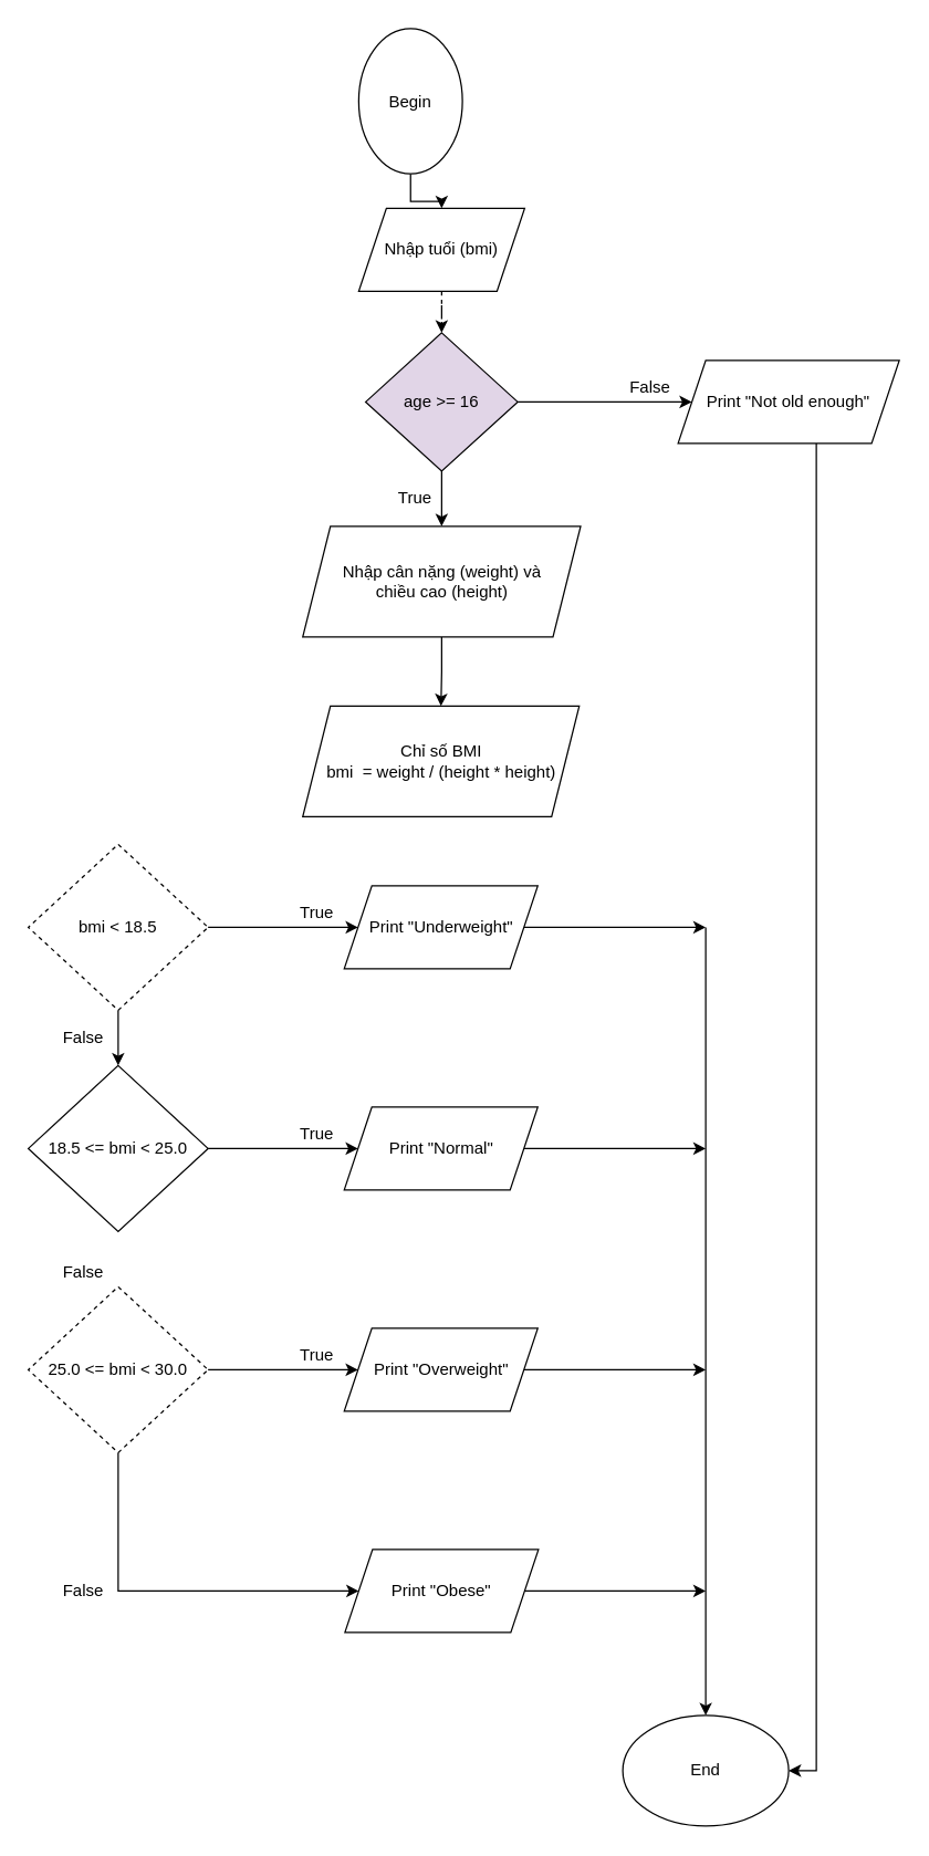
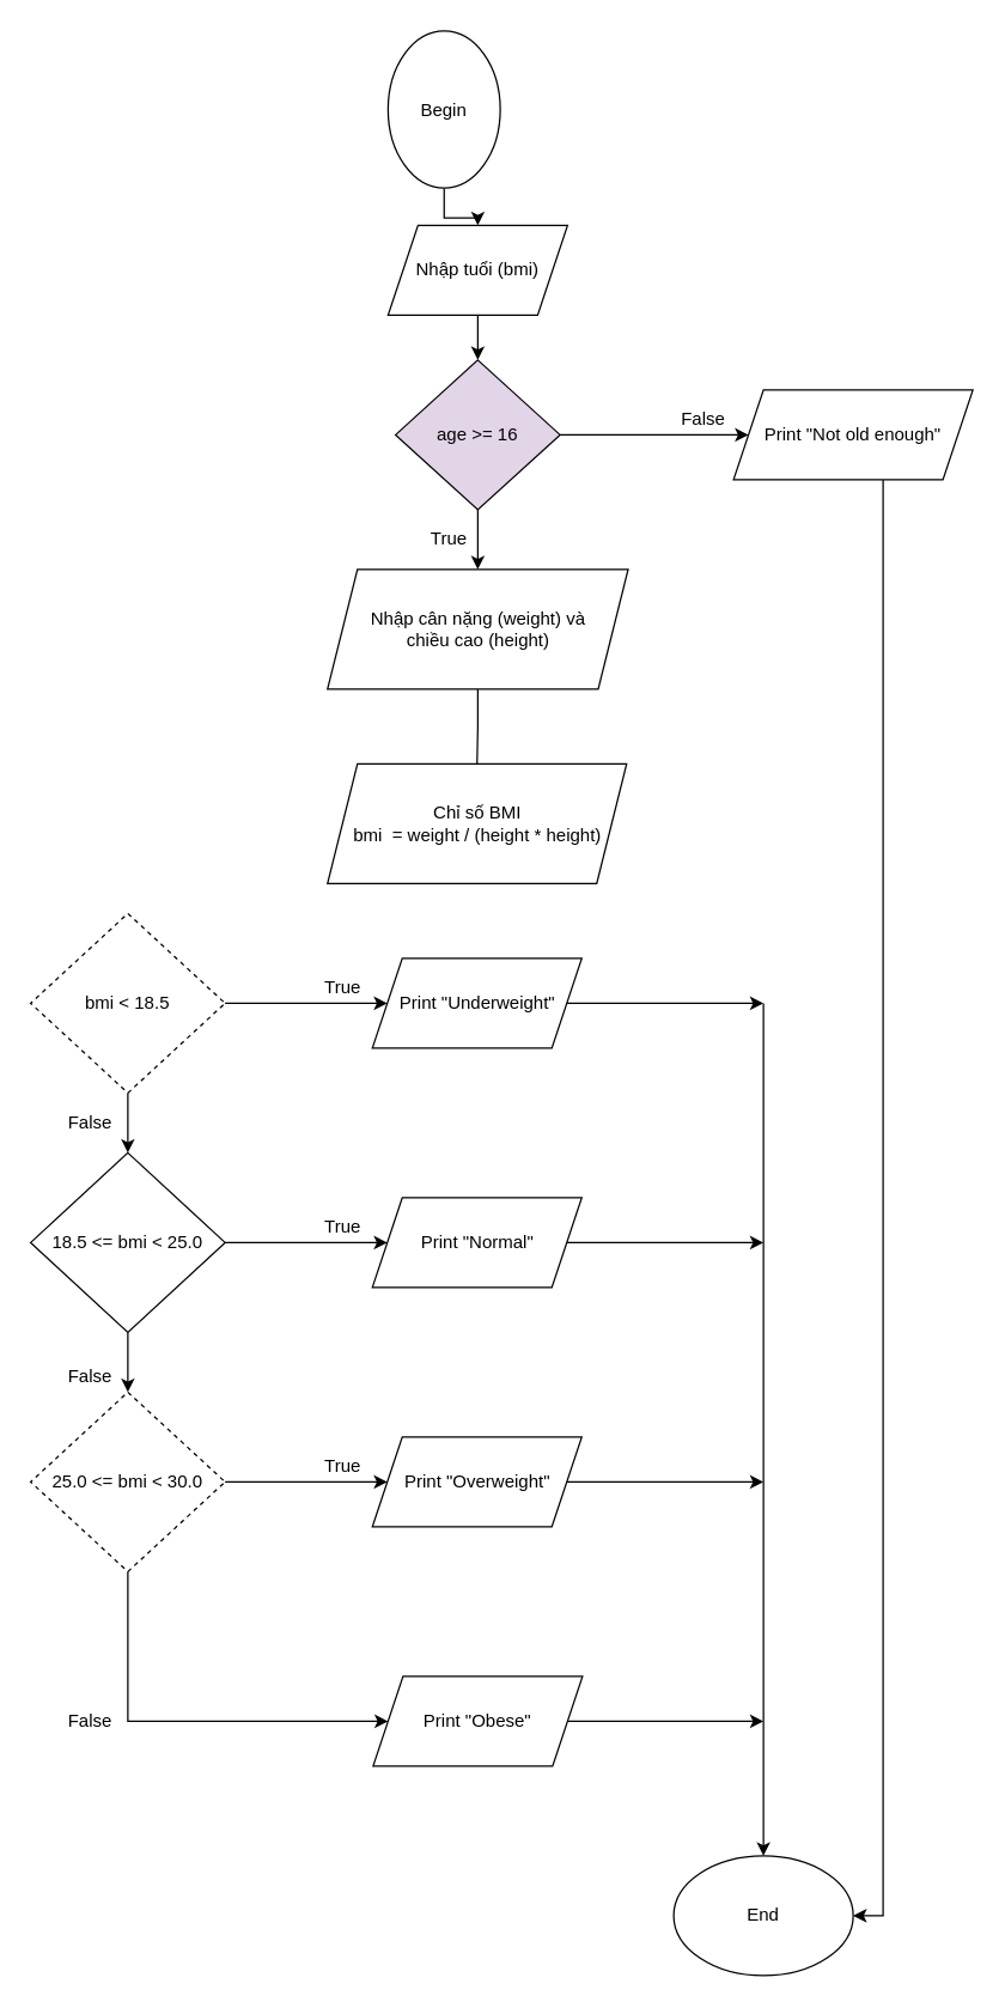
- <mxCell id="4" style="edgeStyle=orthogonalEdgeStyle;rounded=0;orthogonalLoop=1;jettySize=auto;html=1;entryX=0.5;entryY=0;entryDx=0;entryDy=0;dashed=1;" parent="1" source="5" target="8" edge="1"><mxGeometry relative="1" as="geometry" /></mxCell>
+ <mxCell id="4" style="edgeStyle=orthogonalEdgeStyle;rounded=0;orthogonalLoop=1;jettySize=auto;html=1;entryX=0.5;entryY=0;entryDx=0;entryDy=0;" parent="1" source="5" target="8" edge="1"><mxGeometry relative="1" as="geometry" /></mxCell>
- <mxCell id="9" style="edgeStyle=orthogonalEdgeStyle;rounded=0;orthogonalLoop=1;jettySize=auto;html=1;" parent="1" source="10" target="15" edge="1"><mxGeometry relative="1" as="geometry" /></mxCell>
+ <mxCell id="9" style="edgeStyle=orthogonalEdgeStyle;rounded=0;orthogonalLoop=1;jettySize=auto;html=1;endArrow=none;" parent="1" source="10" target="15" edge="1"><mxGeometry relative="1" as="geometry" /></mxCell>
+ <mxCell id="21" style="edgeStyle=orthogonalEdgeStyle;rounded=0;orthogonalLoop=1;jettySize=auto;html=1;entryX=0.5;entryY=0;entryDx=0;entryDy=0;" parent="1" source="23" target="26" edge="1"><mxGeometry relative="1" as="geometry" /></mxCell>
